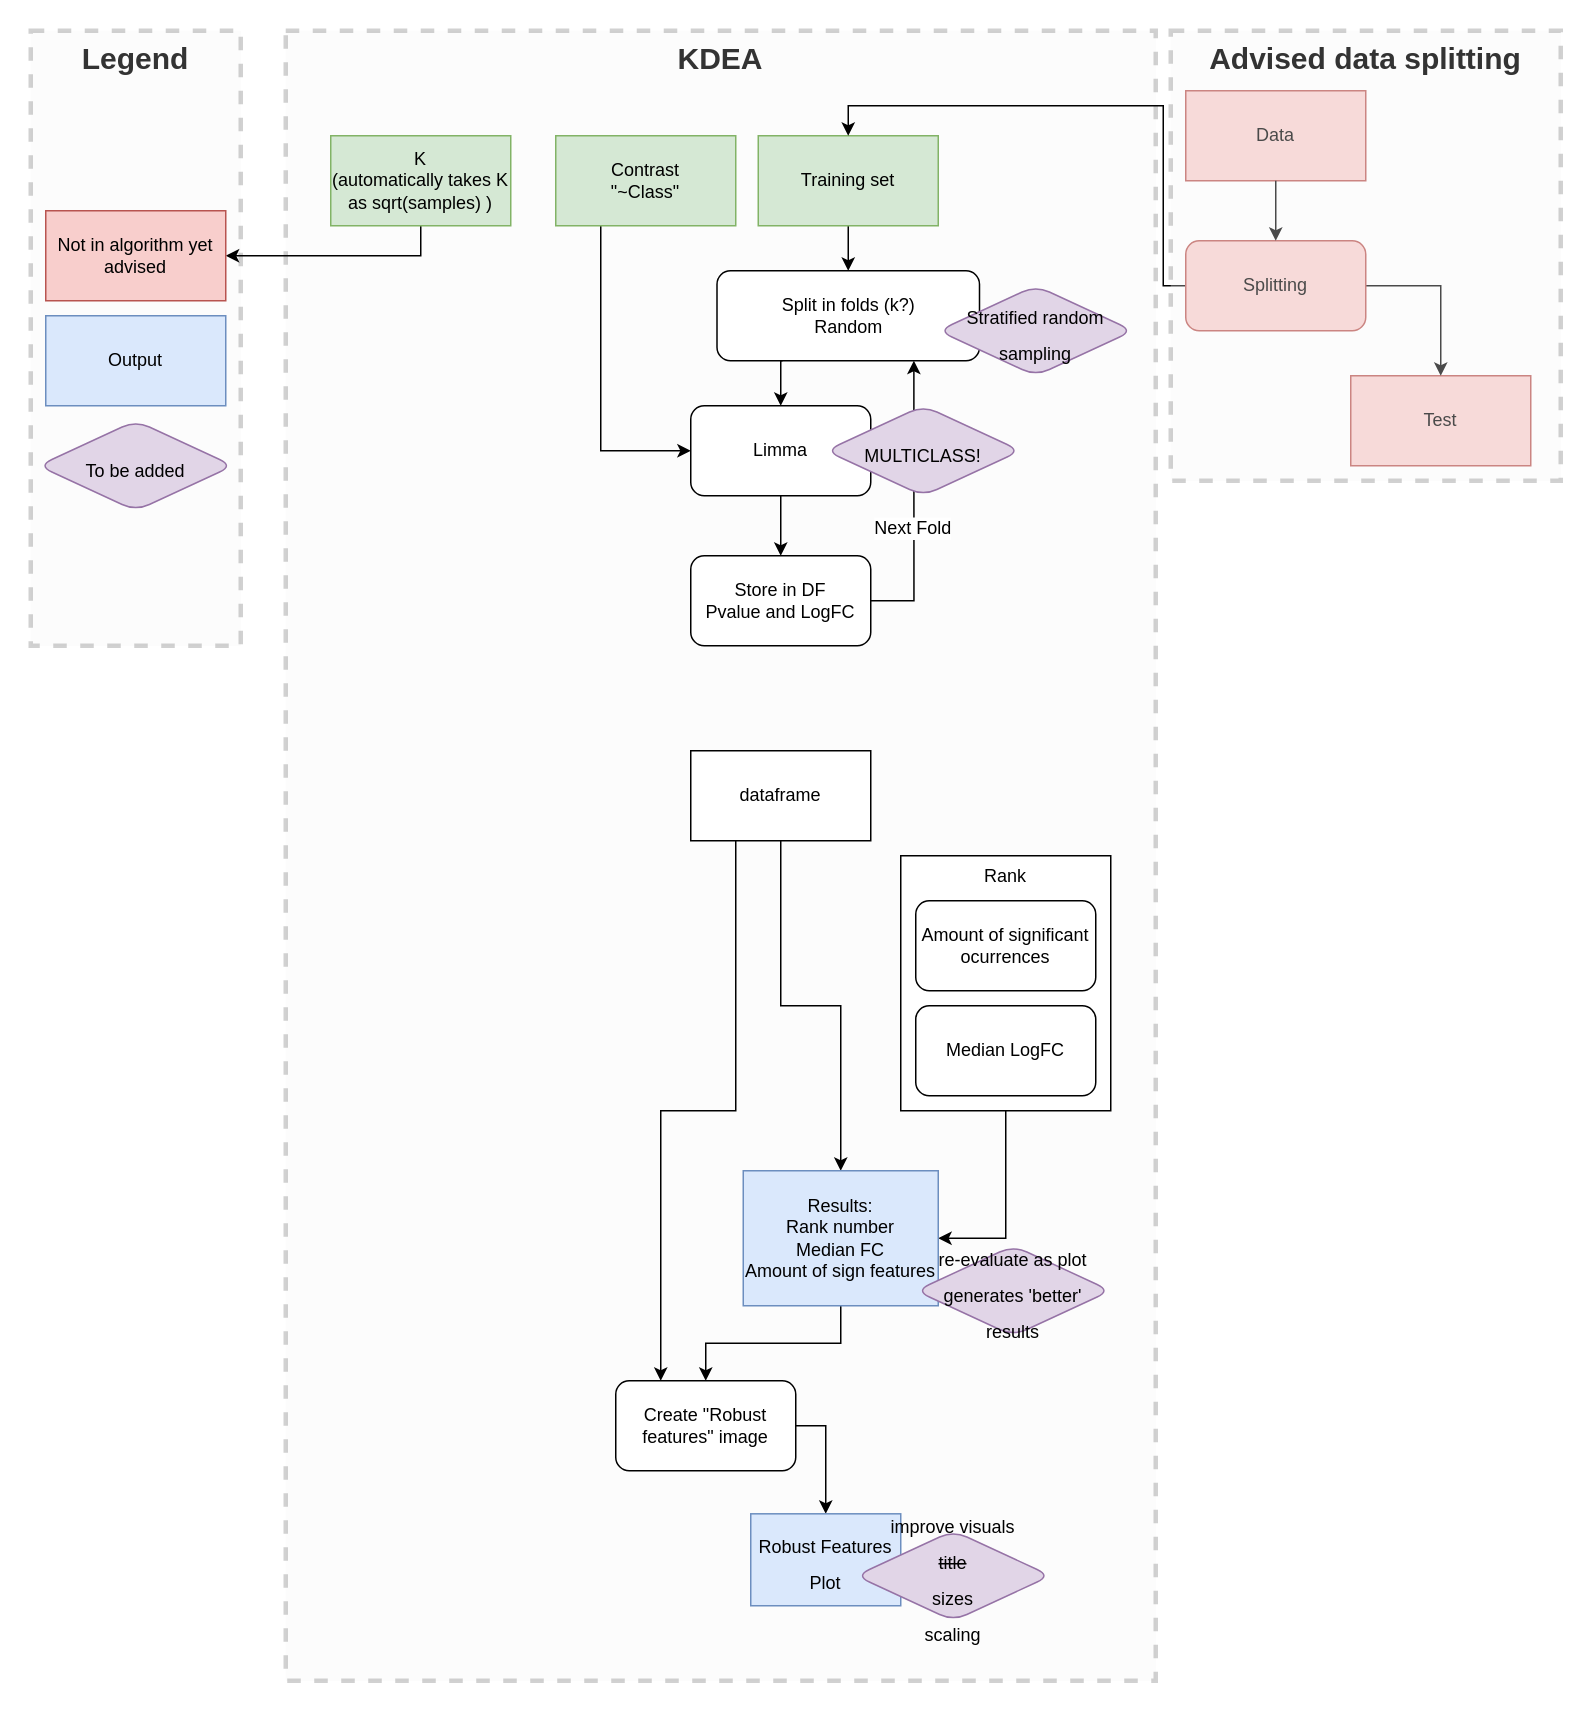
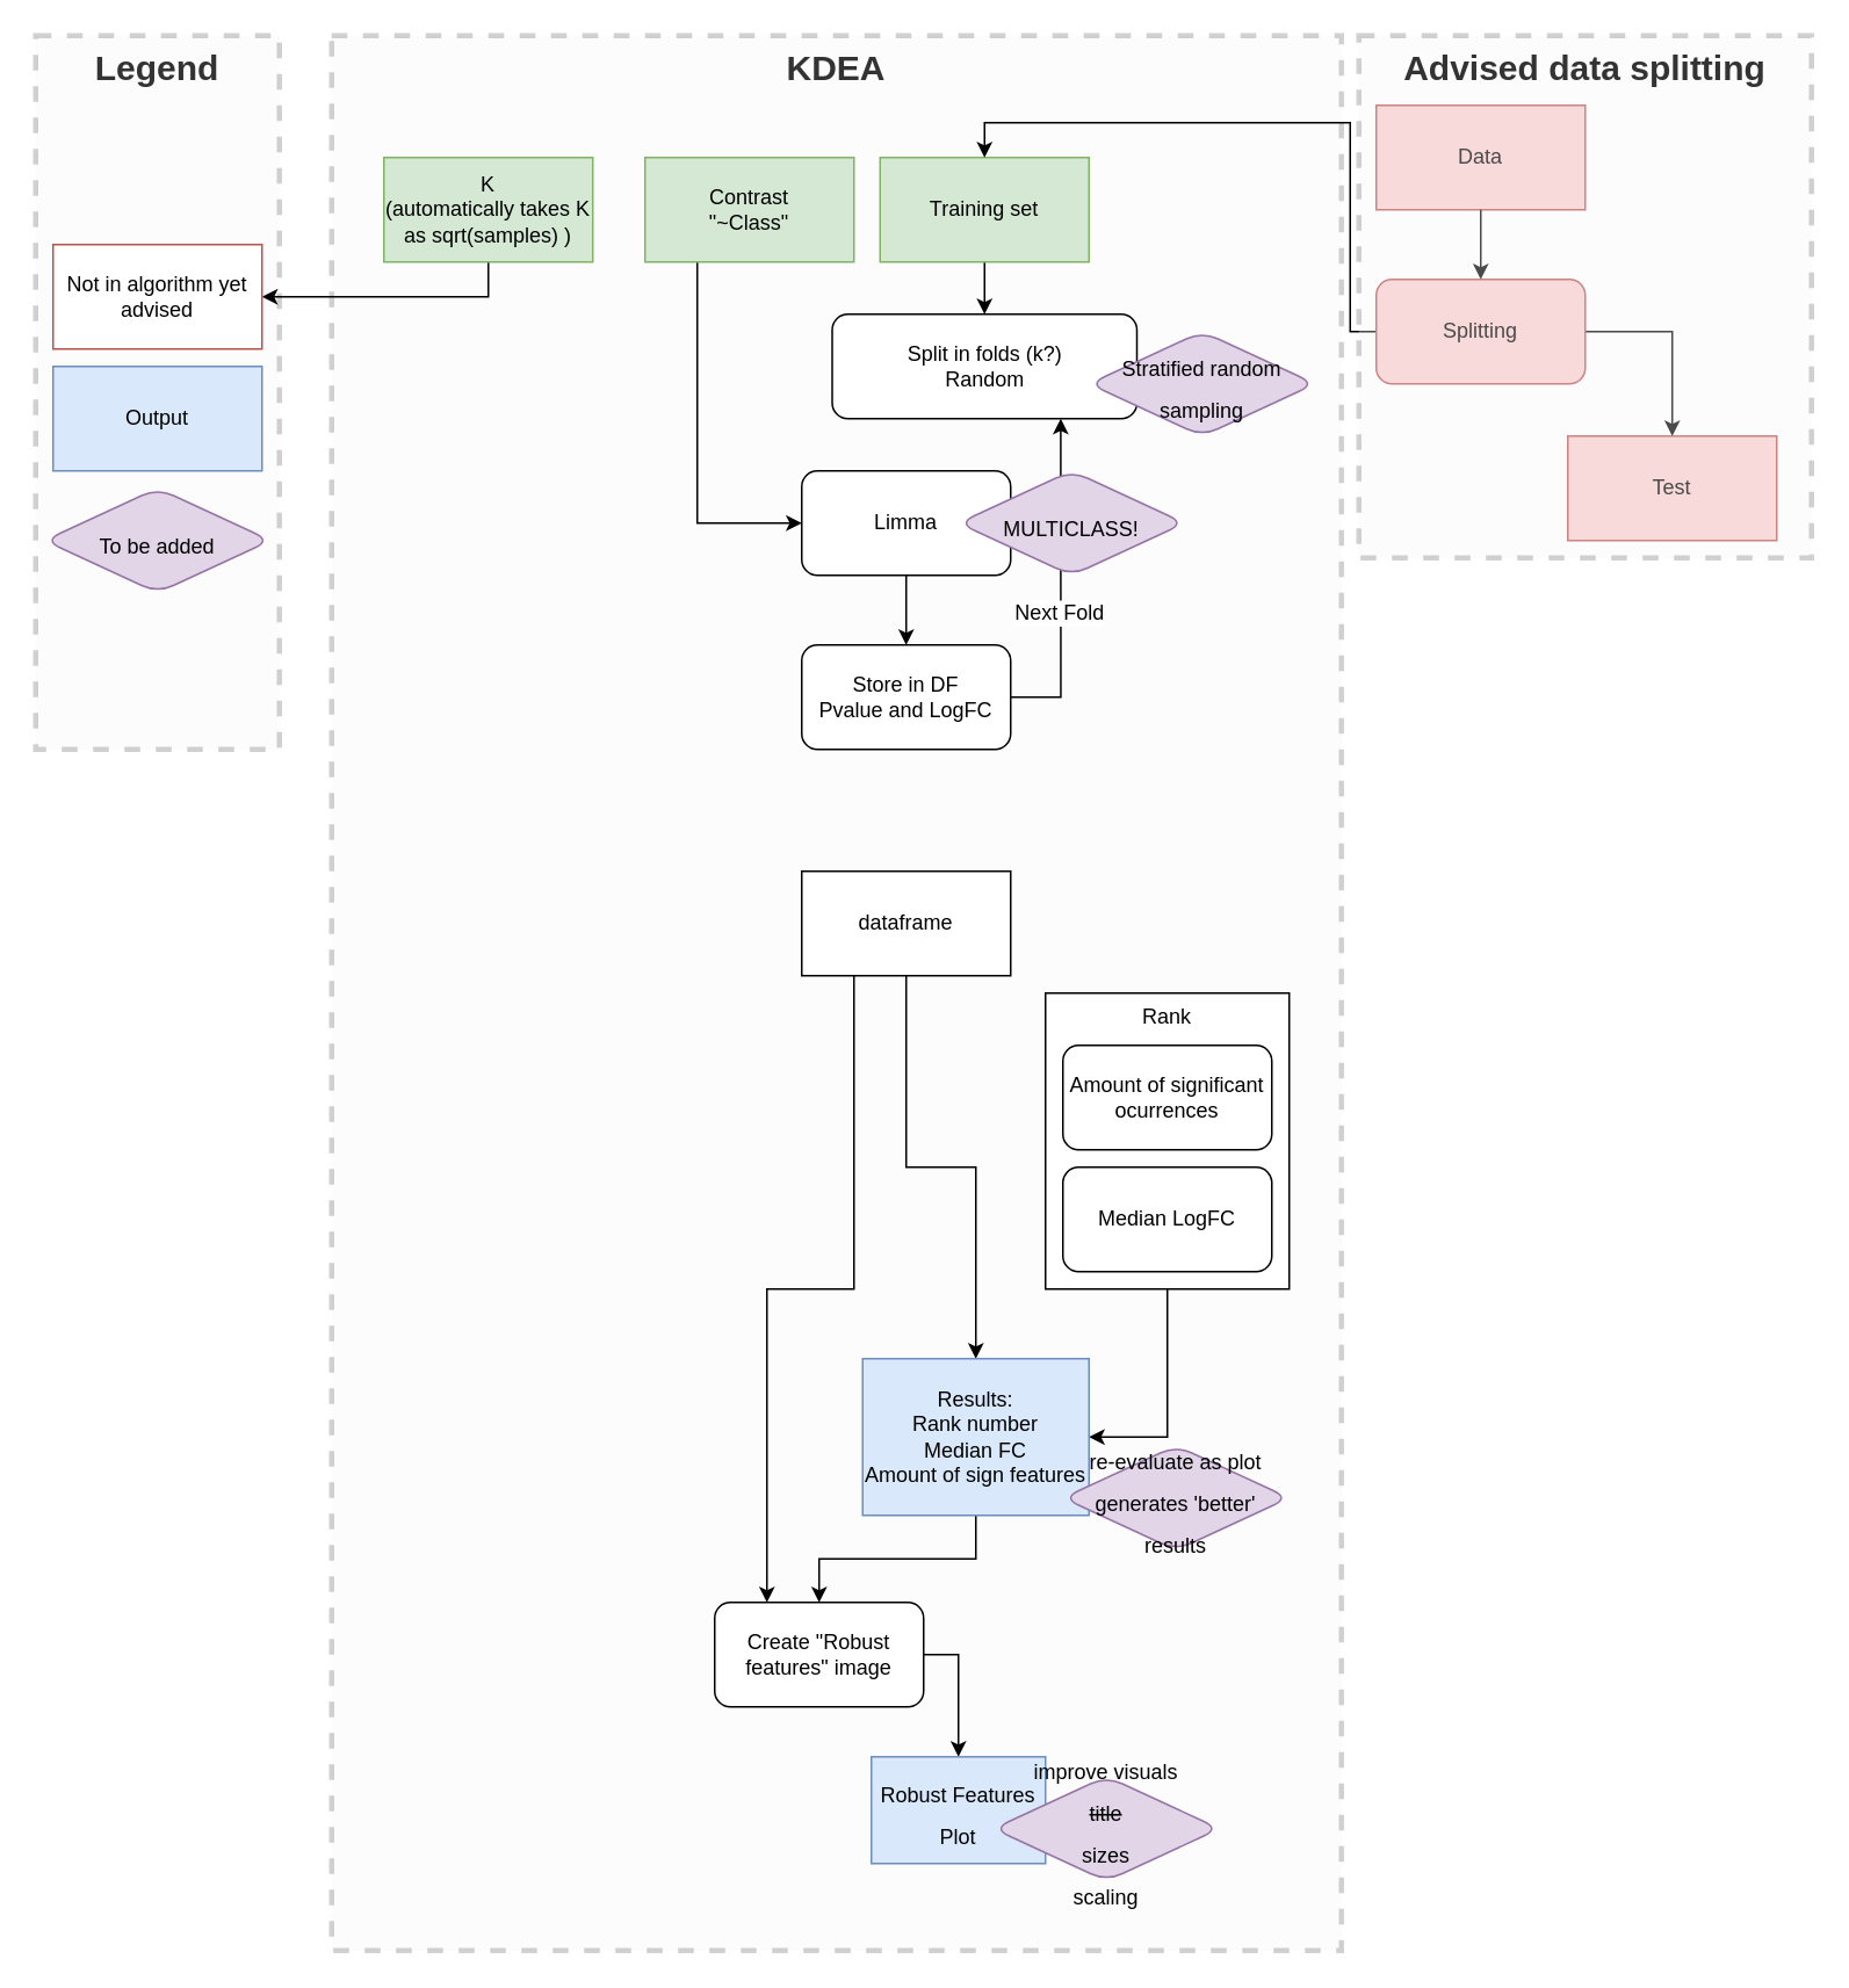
- <mxCell id="36" value="Not in algorithm yet advised" style="rounded=0;whiteSpace=wrap;html=1;fillColor=#f8cecc;strokeColor=#b85450;" vertex="1" parent="1"><mxGeometry x="30" y="140" width="120" height="60" as="geometry" /></mxCell>
+ <mxCell id="36" value="Not in algorithm yet advised" style="rounded=0;whiteSpace=wrap;html=1;fillColor=#ffffff;strokeColor=#b85450;" vertex="1" parent="1"><mxGeometry x="30" y="140" width="120" height="60" as="geometry" /></mxCell>
- <mxCell id="9" style="edgeStyle=orthogonalEdgeStyle;rounded=0;orthogonalLoop=1;jettySize=auto;html=1;exitX=0.25;exitY=1;exitDx=0;exitDy=0;entryX=0.5;entryY=0;entryDx=0;entryDy=0;" edge="1" parent="1" source="10" target="12"><mxGeometry relative="1" as="geometry" /></mxCell>
